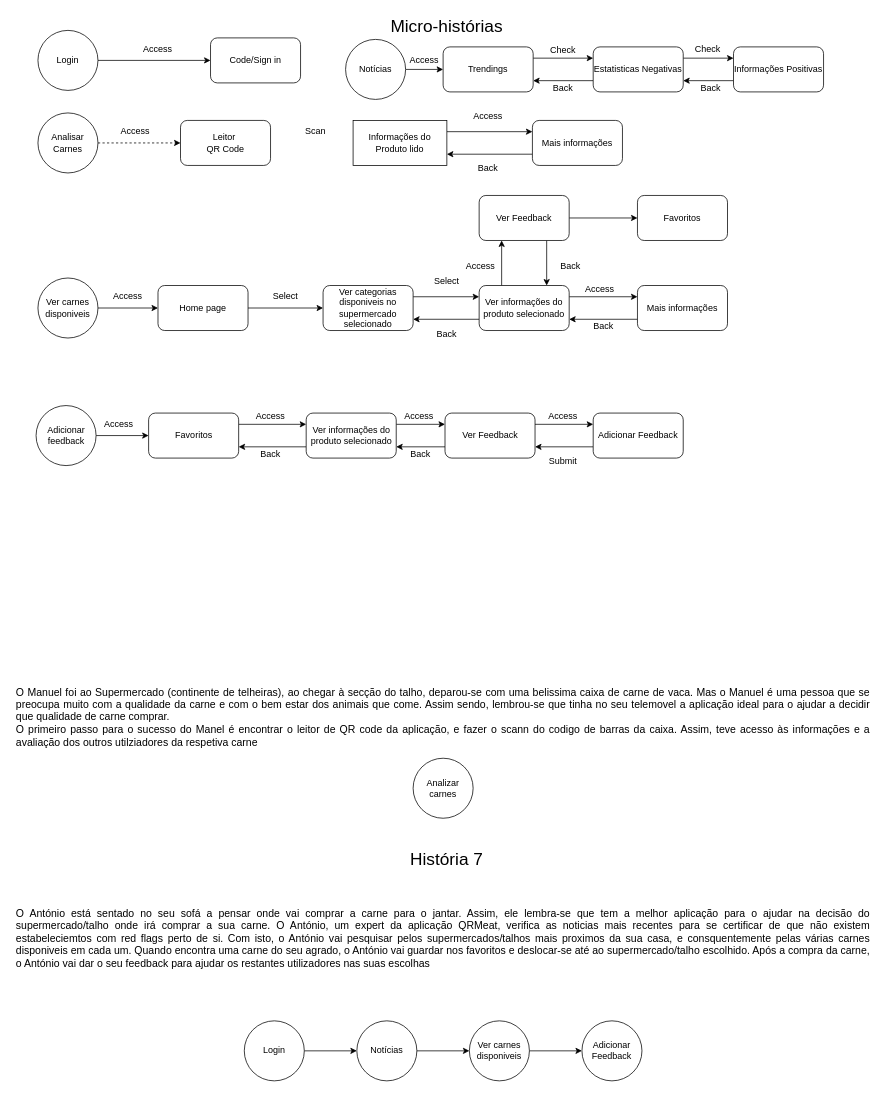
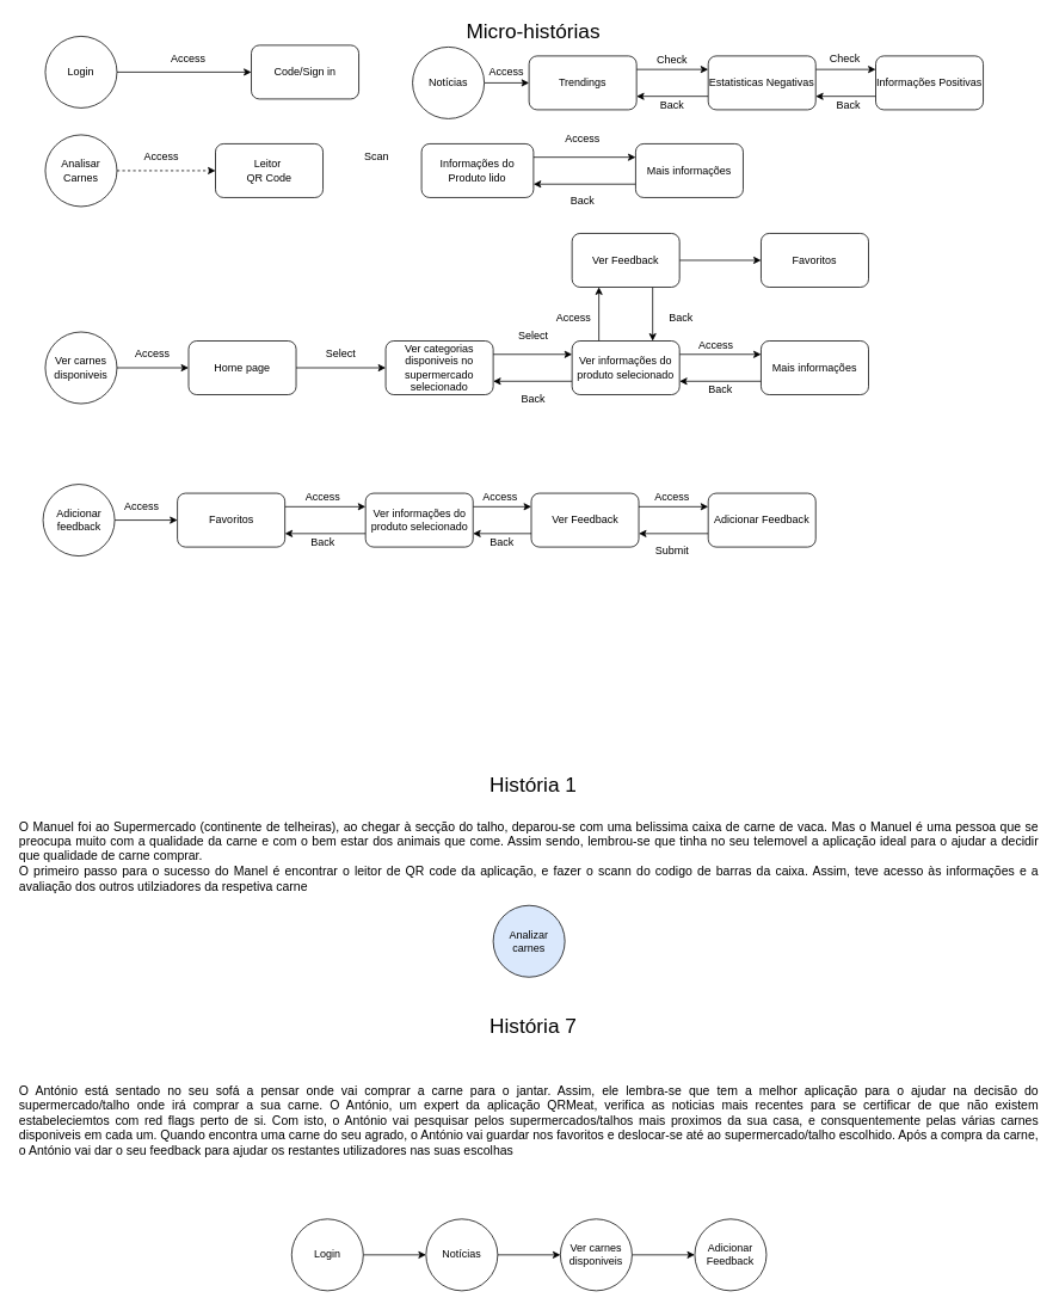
- <mxCell id="22" value="Informações do Produto lido" style="whiteSpace=wrap;html=1;rounded=0;" parent="1" vertex="1"><mxGeometry x="470" y="160" width="125" height="60" as="geometry" /></mxCell>
+ <mxCell id="22" value="Informações do Produto lido" style="rounded=1;whiteSpace=wrap;html=1;" parent="1" vertex="1"><mxGeometry x="470" y="160" width="125" height="60" as="geometry" /></mxCell>
+ <mxCell id="35" value="&lt;font style=&quot;font-size: 23px;&quot;&gt;História 1&lt;/font&gt;" style="text;html=1;align=center;verticalAlign=middle;whiteSpace=wrap;rounded=0;" vertex="1" parent="1"><mxGeometry x="510" y="860" width="170" height="30" as="geometry" /></mxCell>
- <mxCell id="37" value="Analizar carnes" style="ellipse;whiteSpace=wrap;html=1;aspect=fixed;" vertex="1" parent="1"><mxGeometry x="550" y="1010" width="80" height="80" as="geometry" /></mxCell>
+ <mxCell id="37" value="Analizar carnes" style="ellipse;whiteSpace=wrap;html=1;aspect=fixed;fillColor=#dae8fc;" vertex="1" parent="1"><mxGeometry x="550" y="1010" width="80" height="80" as="geometry" /></mxCell>
